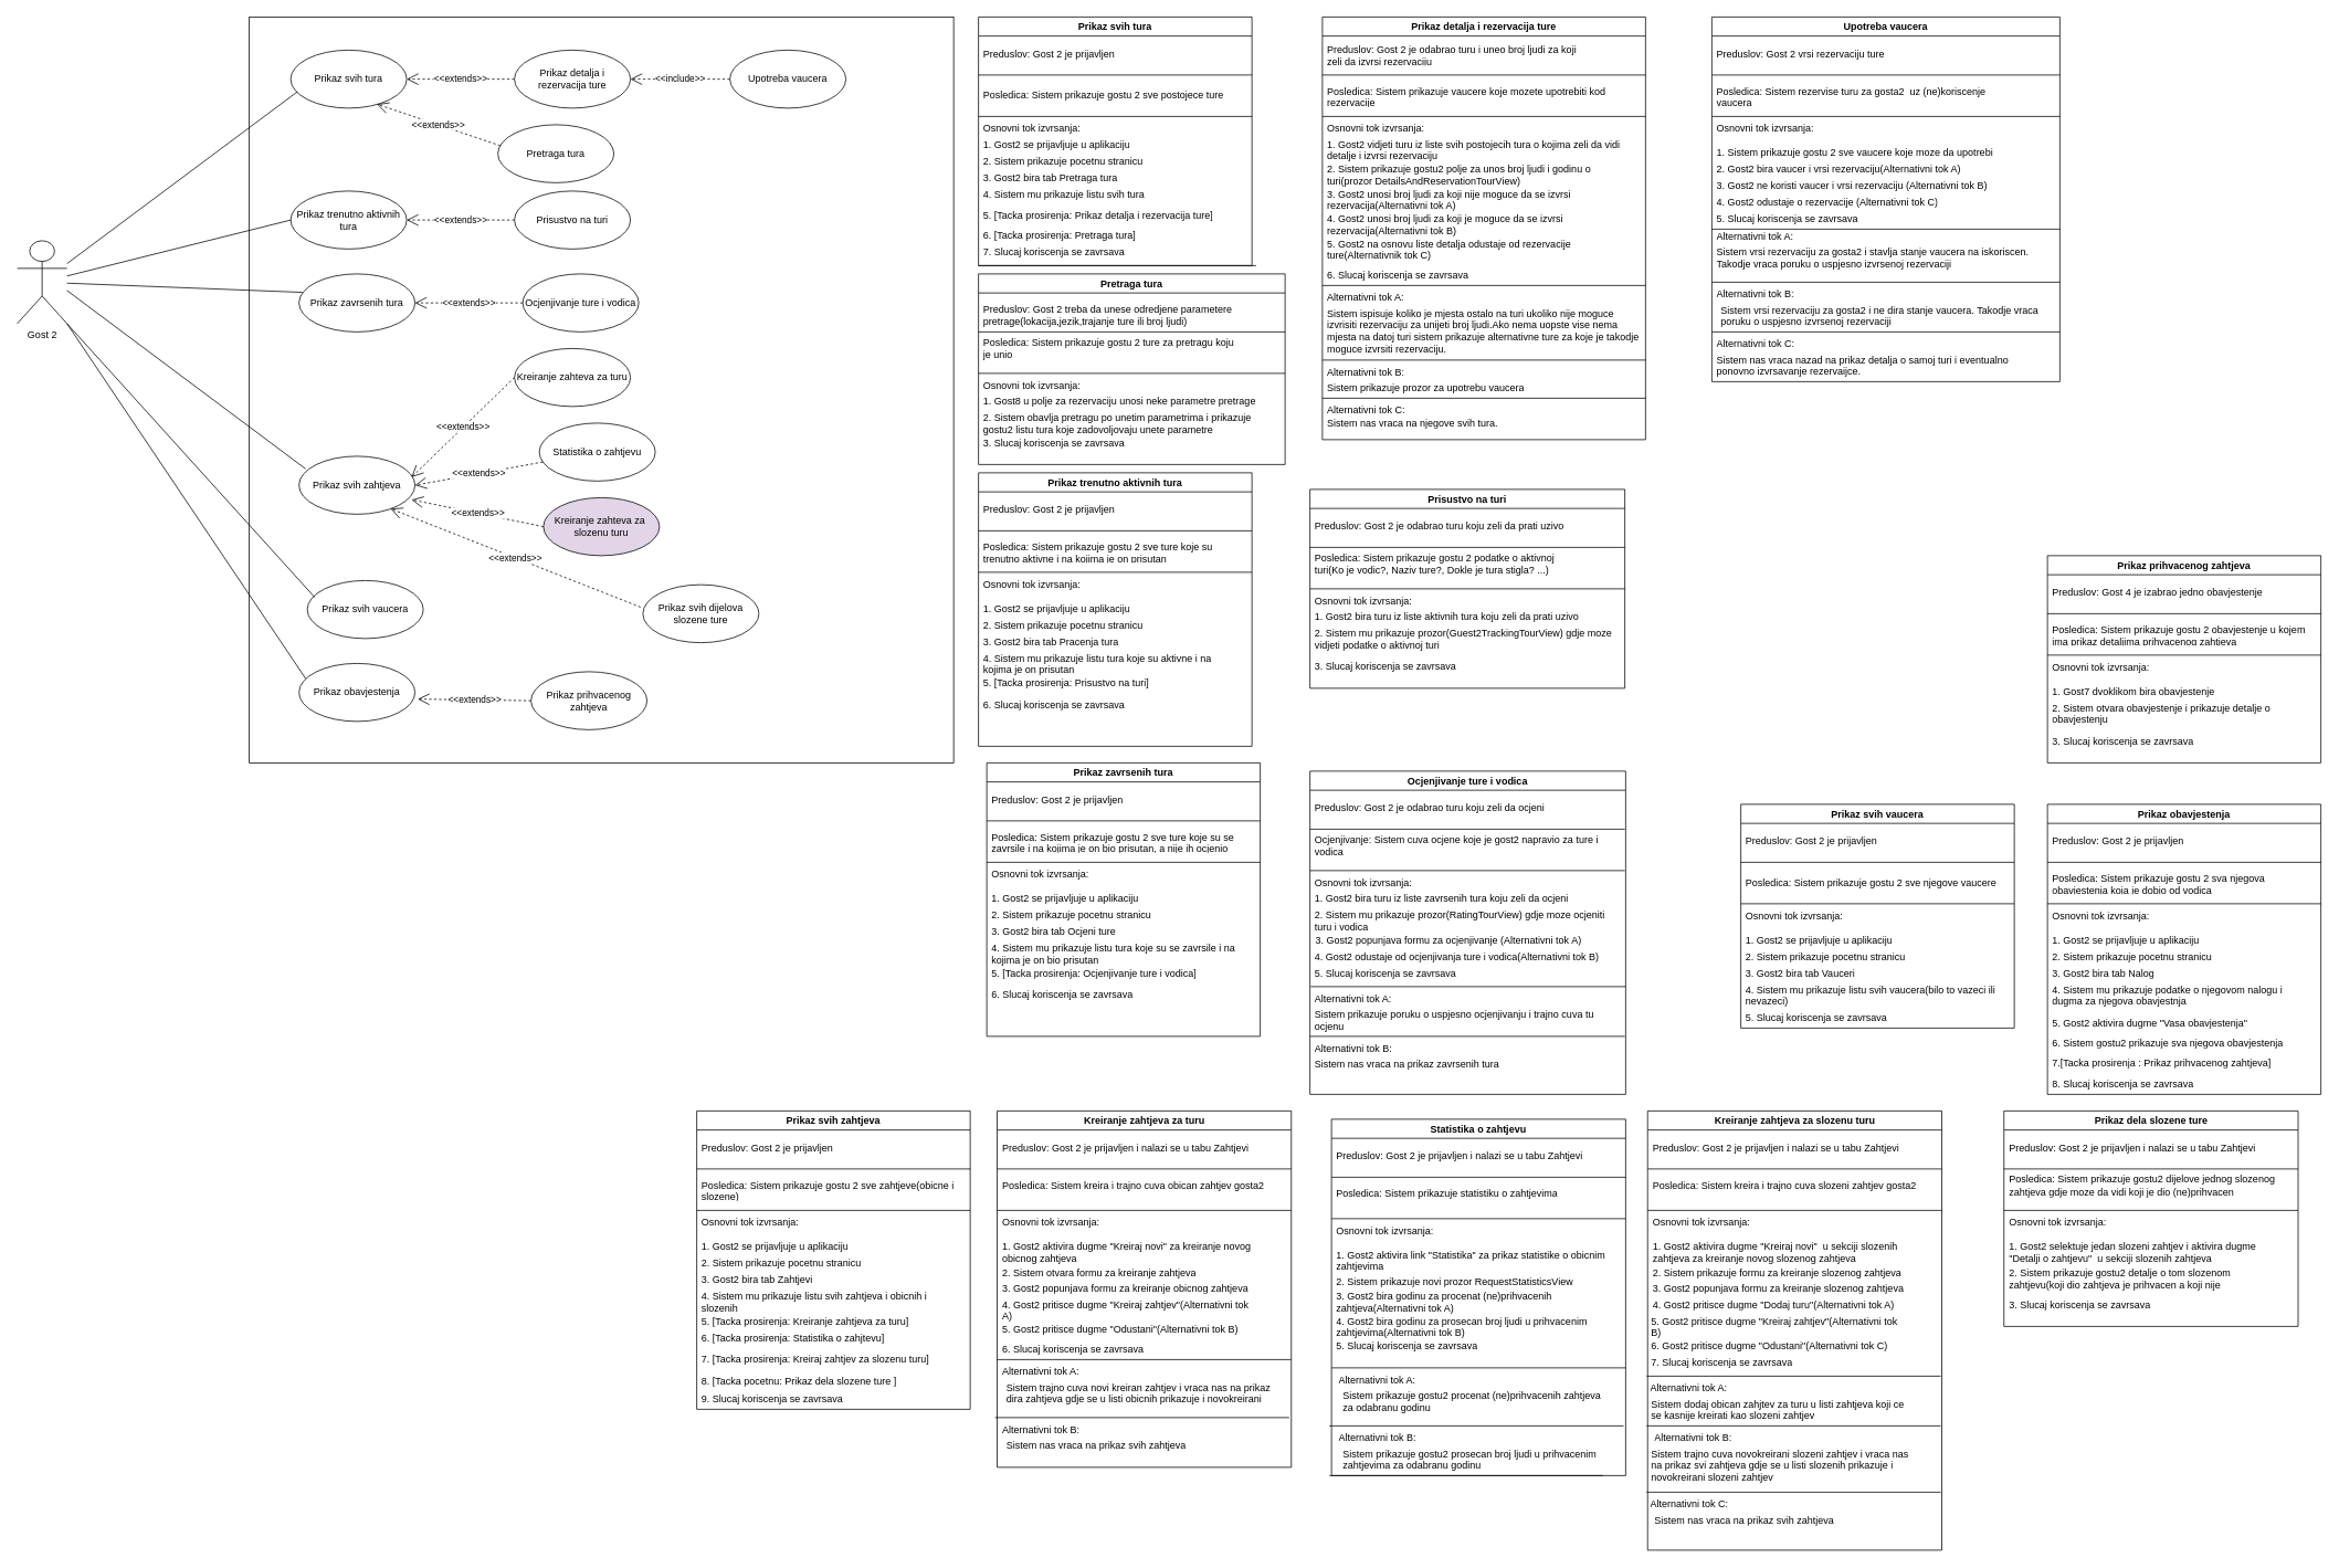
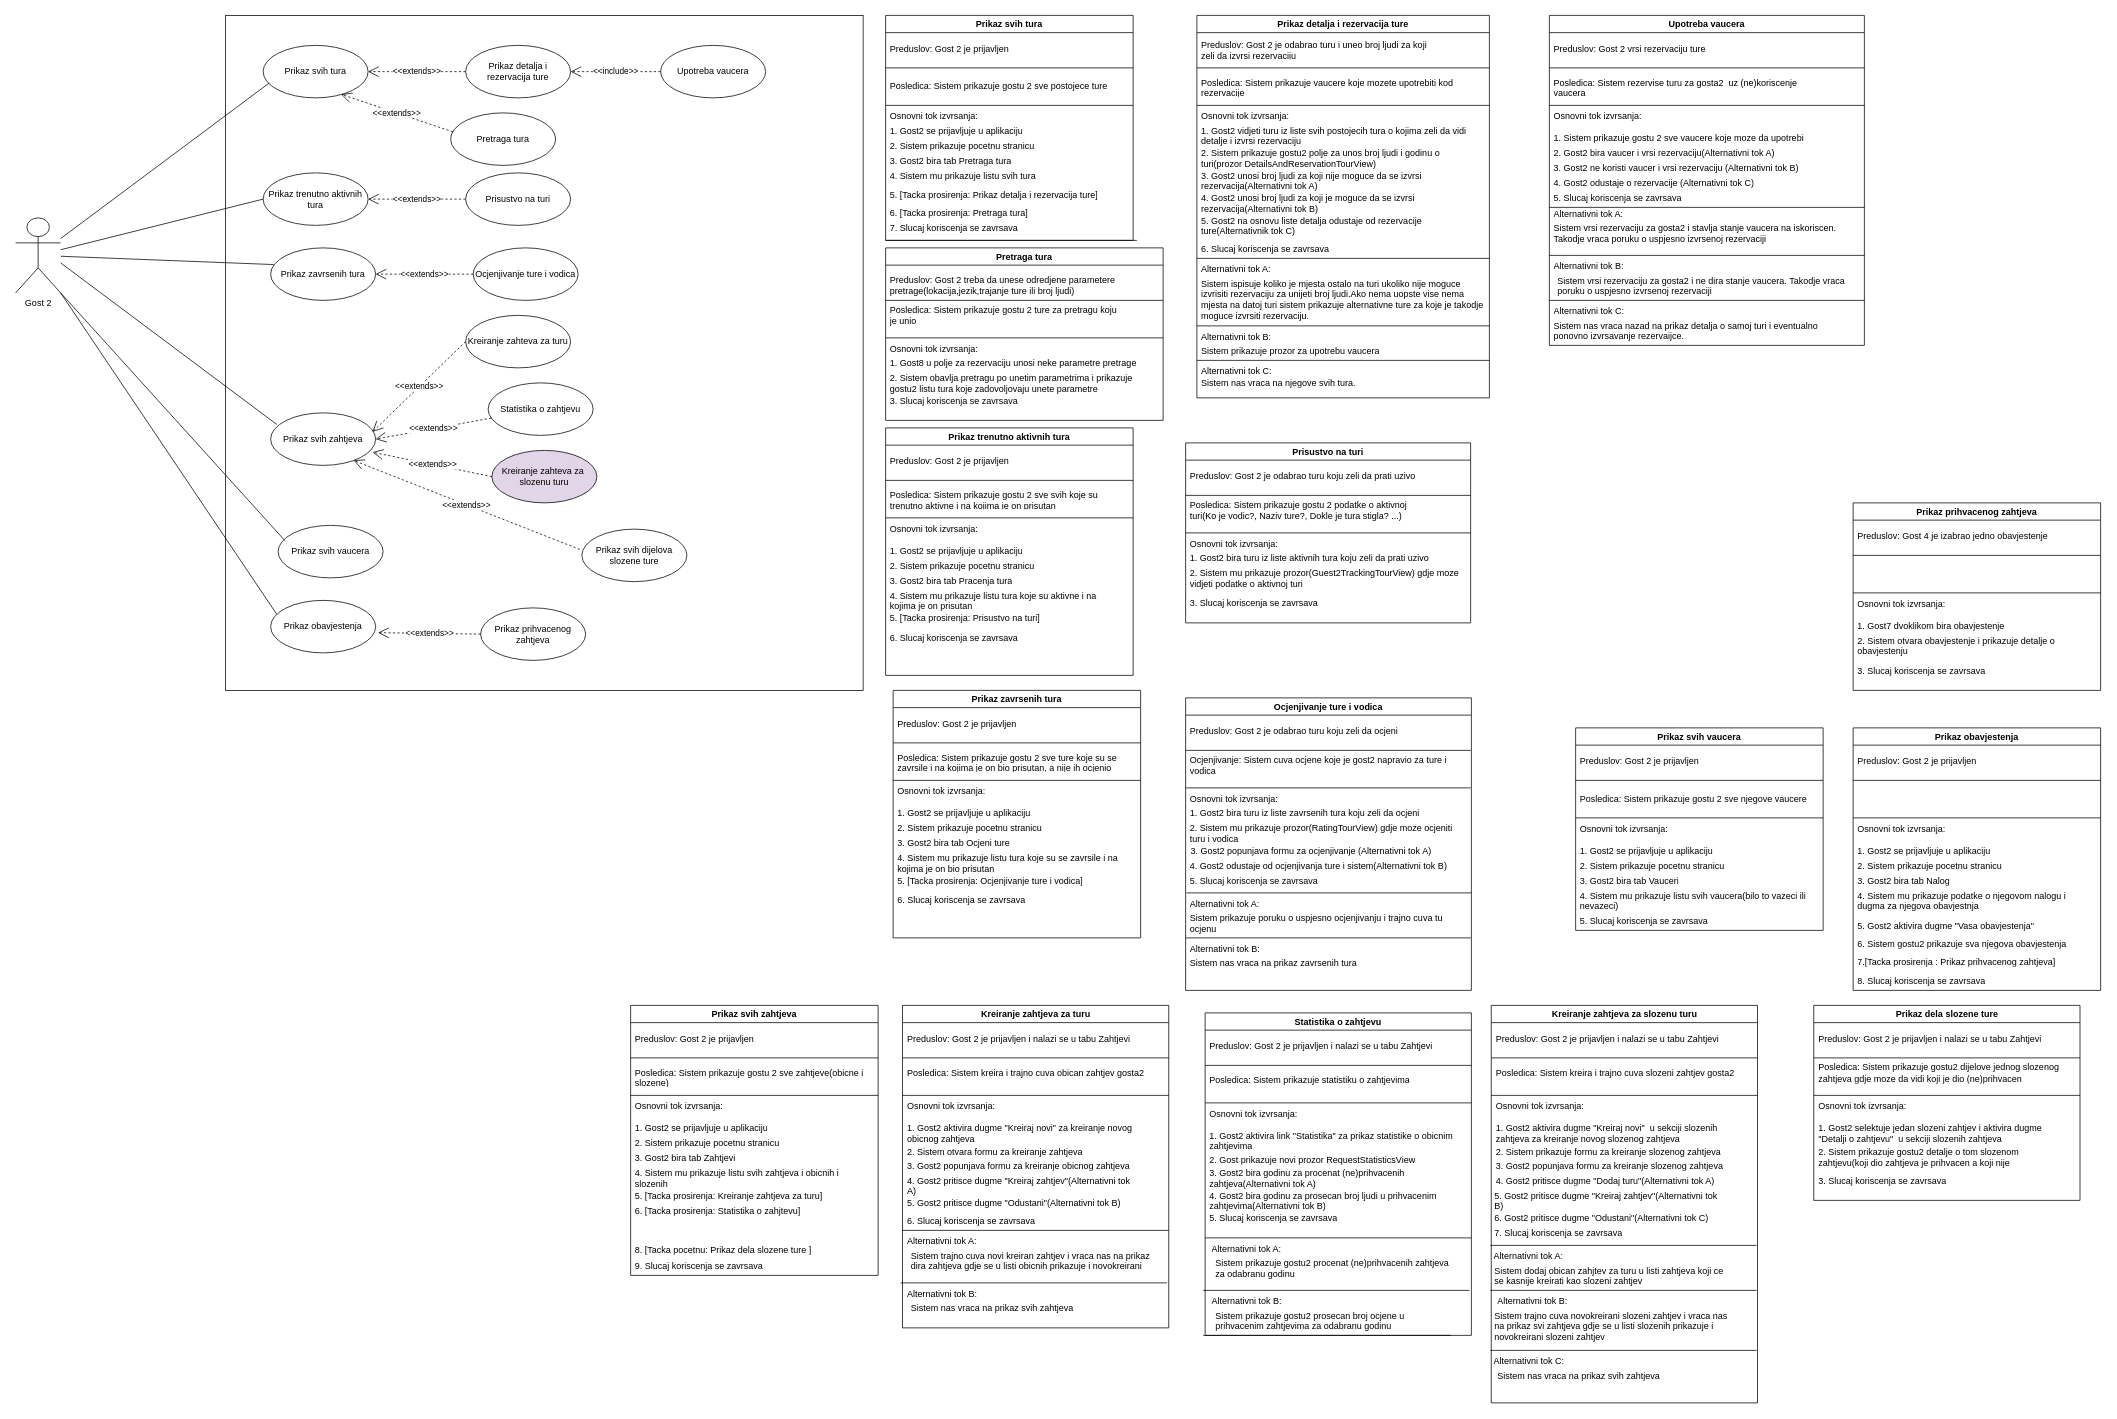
- <mxCell id="96" value="Posledica: Sistem prikazuje gostu 2 sve ture koje su trenutno aktivne i na kojima je on prisutan" style="text;strokeColor=none;fillColor=none;align=left;verticalAlign=middle;spacingLeft=4;spacingRight=4;overflow=hidden;points=[[0,0.5],[1,0.5]];portConstraint=eastwest;rotatable=0;whiteSpace=wrap;html=1;" parent="94" vertex="1"><mxGeometry y="80" width="320" height="30" as="geometry" /></mxCell>
+ <mxCell id="96" value="Posledica: Sistem prikazuje gostu 2 sve svih koje su trenutno aktivne i na kojima je on prisutan" style="text;strokeColor=none;fillColor=none;align=left;verticalAlign=middle;spacingLeft=4;spacingRight=4;overflow=hidden;points=[[0,0.5],[1,0.5]];portConstraint=eastwest;rotatable=0;whiteSpace=wrap;html=1;" parent="94" vertex="1"><mxGeometry y="80" width="320" height="30" as="geometry" /></mxCell>
- <mxCell id="259" value="Posledica: Sistem prikazuje gostu 2 obavjestenje u kojem ima prikaz detaljima prihvacenog zahtjeva" style="text;strokeColor=none;fillColor=none;align=left;verticalAlign=middle;spacingLeft=4;spacingRight=4;overflow=hidden;points=[[0,0.5],[1,0.5]];portConstraint=eastwest;rotatable=0;whiteSpace=wrap;html=1;" vertex="1" parent="257"><mxGeometry y="80" width="320" height="30" as="geometry" /></mxCell>
- <mxCell id="243" value="Posledica: Sistem prikazuje gostu 2 sva njegova obavjestenja koja je dobio od vodica" style="text;strokeColor=none;fillColor=none;align=left;verticalAlign=middle;spacingLeft=4;spacingRight=4;overflow=hidden;points=[[0,0.5],[1,0.5]];portConstraint=eastwest;rotatable=0;whiteSpace=wrap;html=1;" vertex="1" parent="241"><mxGeometry y="80" width="320" height="30" as="geometry" /></mxCell>
- <mxCell id="134" value="4. Gost2 odustaje od ocjenjivanja ture i vodica(Alternativni tok B)" style="text;strokeColor=none;fillColor=none;align=left;verticalAlign=top;spacingLeft=4;spacingRight=4;overflow=hidden;rotatable=0;points=[[0,0.5],[1,0.5]];portConstraint=eastwest;whiteSpace=wrap;html=1;" parent="127" vertex="1"><mxGeometry y="210" width="380" height="30" as="geometry" /></mxCell>
+ <mxCell id="134" value="4. Gost2 odustaje od ocjenjivanja ture i sistem(Alternativni tok B)" style="text;strokeColor=none;fillColor=none;align=left;verticalAlign=top;spacingLeft=4;spacingRight=4;overflow=hidden;rotatable=0;points=[[0,0.5],[1,0.5]];portConstraint=eastwest;whiteSpace=wrap;html=1;" parent="127" vertex="1"><mxGeometry y="210" width="380" height="30" as="geometry" /></mxCell>
- <mxCell id="196" value="2. Sistem prikazuje novi prozor RequestStatisticsView" style="text;strokeColor=none;fillColor=none;align=left;verticalAlign=top;spacingLeft=4;spacingRight=4;overflow=hidden;rotatable=0;points=[[0,0.5],[1,0.5]];portConstraint=eastwest;whiteSpace=wrap;html=1;" parent="191" vertex="1"><mxGeometry y="182" width="320" height="26" as="geometry" /></mxCell>
+ <mxCell id="196" value="2. Gost prikazuje novi prozor RequestStatisticsView" style="text;strokeColor=none;fillColor=none;align=left;verticalAlign=top;spacingLeft=4;spacingRight=4;overflow=hidden;rotatable=0;points=[[0,0.5],[1,0.5]];portConstraint=eastwest;whiteSpace=wrap;html=1;" parent="191" vertex="1"><mxGeometry y="182" width="320" height="26" as="geometry" /></mxCell>
- <mxCell id="173" value="7. [Tacka prosirenja: Kreiraj zahtjev za slozenu turu]" style="text;strokeColor=none;fillColor=none;align=left;verticalAlign=top;spacingLeft=4;spacingRight=4;overflow=hidden;rotatable=0;points=[[0,0.5],[1,0.5]];portConstraint=eastwest;whiteSpace=wrap;html=1;" parent="163" vertex="1"><mxGeometry y="286" width="320" height="26" as="geometry" /></mxCell>
- <mxCell id="204" value="Sistem prikazuje gostu2 prosecan broj ljudi u prihvacenim zahtjevima za odabranu godinu" style="text;strokeColor=none;fillColor=none;align=left;verticalAlign=top;spacingLeft=4;spacingRight=4;overflow=hidden;rotatable=0;points=[[0,0.5],[1,0.5]];portConstraint=eastwest;whiteSpace=wrap;html=1;" parent="191" vertex="1"><mxGeometry x="7.5" y="390" width="330" height="40" as="geometry" /></mxCell>
+ <mxCell id="204" value="Sistem prikazuje gostu2 prosecan broj ocjene u prihvacenim zahtjevima za odabranu godinu" style="text;strokeColor=none;fillColor=none;align=left;verticalAlign=top;spacingLeft=4;spacingRight=4;overflow=hidden;rotatable=0;points=[[0,0.5],[1,0.5]];portConstraint=eastwest;whiteSpace=wrap;html=1;" parent="191" vertex="1"><mxGeometry x="7.5" y="390" width="330" height="40" as="geometry" /></mxCell>
